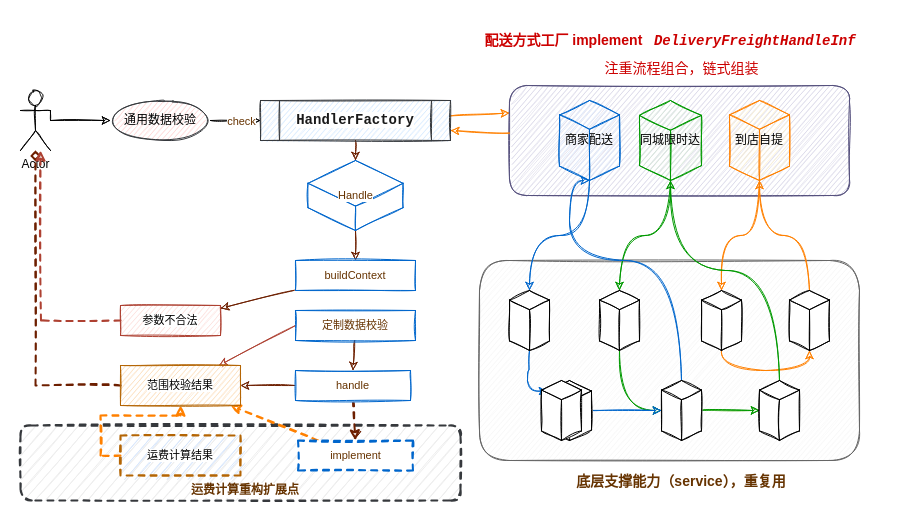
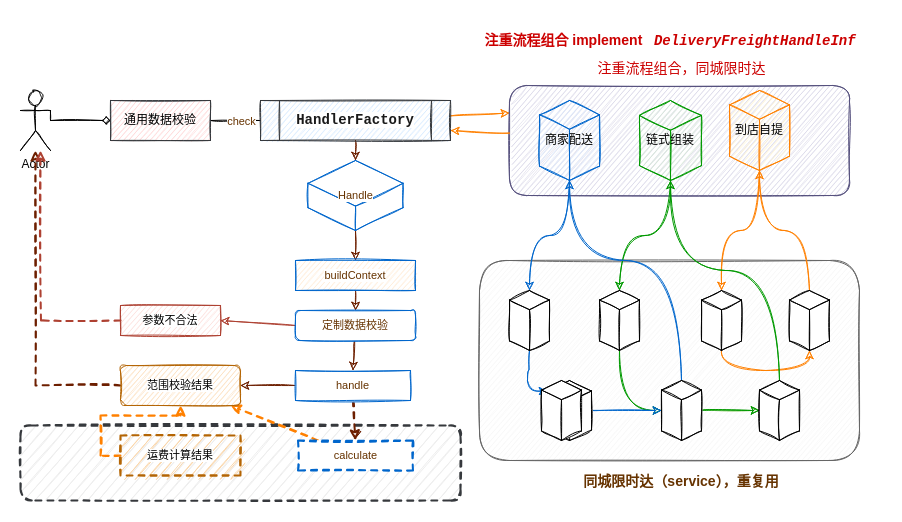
- <mxCell id="19" value="配送方式工厂 implement&amp;nbsp; &amp;nbsp;&lt;span style=&quot;font-style: italic ; font-family: &amp;quot;courier new&amp;quot; , monospace ; font-size: 10.5pt&quot;&gt;DeliveryFreightHandleInf&lt;/span&gt;" style="text;html=1;strokeColor=none;fillColor=none;align=center;verticalAlign=middle;whiteSpace=wrap;rounded=0;sketch=1;fontStyle=1;fontSize=14;labelBackgroundColor=#FFFFFF;fontColor=#CC0000;" vertex="1" parent="1"><mxGeometry x="460" y="20" width="420" height="40" as="geometry" /></mxCell>
+ <mxCell id="19" value="注重流程组合 implement&amp;nbsp; &amp;nbsp;&lt;span style=&quot;font-style: italic ; font-family: &amp;quot;courier new&amp;quot; , monospace ; font-size: 10.5pt&quot;&gt;DeliveryFreightHandleInf&lt;/span&gt;" style="text;html=1;strokeColor=none;fillColor=none;align=center;verticalAlign=middle;whiteSpace=wrap;rounded=0;sketch=1;fontStyle=1;fontSize=14;labelBackgroundColor=#FFFFFF;fontColor=#CC0000;" vertex="1" parent="1"><mxGeometry x="460" y="20" width="420" height="40" as="geometry" /></mxCell>
- <mxCell id="38" value="注重流程组合，链式组装" style="text;html=1;strokeColor=none;fillColor=none;align=center;verticalAlign=middle;whiteSpace=wrap;rounded=0;labelBackgroundColor=#FFFFFF;sketch=1;fontSize=14;fontColor=#CC0000;" vertex="1" parent="1"><mxGeometry x="588.5" y="55" width="185" height="25" as="geometry" /></mxCell>
+ <mxCell id="38" value="注重流程组合，同城限时达" style="text;html=1;strokeColor=none;fillColor=none;align=center;verticalAlign=middle;whiteSpace=wrap;rounded=0;labelBackgroundColor=#FFFFFF;sketch=1;fontSize=14;fontColor=#CC0000;" vertex="1" parent="1"><mxGeometry x="588.5" y="55" width="185" height="25" as="geometry" /></mxCell>
- <mxCell id="4" style="edgeStyle=orthogonalEdgeStyle;rounded=0;sketch=1;orthogonalLoop=1;jettySize=auto;html=1;exitX=1;exitY=0.333;exitDx=0;exitDy=0;exitPerimeter=0;entryX=0;entryY=0.5;entryDx=0;entryDy=0;" edge="1" parent="1" source="5" target="8"><mxGeometry relative="1" as="geometry"><Array as="points"><mxPoint x="50" y="120" /></Array></mxGeometry></mxCell>
+ <mxCell id="4" style="edgeStyle=orthogonalEdgeStyle;rounded=0;sketch=1;orthogonalLoop=1;jettySize=auto;html=1;exitX=1;exitY=0.333;exitDx=0;exitDy=0;exitPerimeter=0;entryX=0;entryY=0.5;entryDx=0;entryDy=0;endArrow=diamond;" edge="1" parent="1" source="5" target="8"><mxGeometry relative="1" as="geometry"><Array as="points"><mxPoint x="50" y="120" /></Array></mxGeometry></mxCell>
- <mxCell id="8" value="通用数据校验" style="ellipse;whiteSpace=wrap;html=1;sketch=1;fillColor=#ffcccc;strokeColor=#36393d;" vertex="1" parent="1"><mxGeometry x="110" y="100" width="100" height="40" as="geometry" /></mxCell>
+ <mxCell id="8" value="通用数据校验" style="rounded=0;whiteSpace=wrap;html=1;sketch=1;fillColor=#ffcccc;strokeColor=#36393d;" vertex="1" parent="1"><mxGeometry x="110" y="100" width="100" height="40" as="geometry" /></mxCell>
- <mxCell id="6" style="edgeStyle=orthogonalEdgeStyle;rounded=0;sketch=1;orthogonalLoop=1;jettySize=auto;html=1;exitX=1;exitY=0.5;exitDx=0;exitDy=0;entryX=0;entryY=0.5;entryDx=0;entryDy=0;fontSize=11;" edge="1" parent="1" source="8" target="11"><mxGeometry relative="1" as="geometry" /></mxCell>
+ <mxCell id="6" style="edgeStyle=orthogonalEdgeStyle;rounded=0;sketch=1;orthogonalLoop=1;jettySize=auto;html=1;exitX=1;exitY=0.5;exitDx=0;exitDy=0;entryX=0;entryY=0.5;entryDx=0;entryDy=0;fontSize=11;endArrow=none;" edge="1" parent="1" source="8" target="11"><mxGeometry relative="1" as="geometry" /></mxCell>
- <mxCell id="14" value="商家配送" style="html=1;whiteSpace=wrap;shape=isoCube2;backgroundOutline=1;isoAngle=15;sketch=1;fillColor=#dae8fc;strokeColor=#0066CC;" vertex="1" parent="1"><mxGeometry x="559" y="100" width="60" height="80" as="geometry" /></mxCell>
+ <mxCell id="14" value="商家配送" style="html=1;whiteSpace=wrap;shape=isoCube2;backgroundOutline=1;isoAngle=15;sketch=1;fillColor=#dae8fc;strokeColor=#0066CC;" vertex="1" parent="1"><mxGeometry x="539" y="100" width="60" height="80" as="geometry" /></mxCell>
- <mxCell id="16" value="同城限时达" style="html=1;whiteSpace=wrap;shape=isoCube2;backgroundOutline=1;isoAngle=15;sketch=1;fillColor=#d5e8d4;strokeColor=#009900;" vertex="1" parent="1"><mxGeometry x="639" y="100" width="62" height="80" as="geometry" /></mxCell>
+ <mxCell id="16" value="链式组装" style="html=1;whiteSpace=wrap;shape=isoCube2;backgroundOutline=1;isoAngle=15;sketch=1;fillColor=#d5e8d4;strokeColor=#009900;" vertex="1" parent="1"><mxGeometry x="639" y="100" width="62" height="80" as="geometry" /></mxCell>
- <mxCell id="18" value="到店自提" style="html=1;whiteSpace=wrap;shape=isoCube2;backgroundOutline=1;isoAngle=15;sketch=1;fillColor=#fff2cc;strokeColor=#FF8000;" vertex="1" parent="1"><mxGeometry x="729" y="100" width="60" height="80" as="geometry" /></mxCell>
+ <mxCell id="18" value="到店自提" style="html=1;whiteSpace=wrap;shape=isoCube2;backgroundOutline=1;isoAngle=15;sketch=1;fillColor=#fff2cc;strokeColor=#FF8000;" vertex="1" parent="1"><mxGeometry x="729" y="90" width="60" height="80" as="geometry" /></mxCell>
- <mxCell id="54" style="edgeStyle=orthogonalEdgeStyle;rounded=0;sketch=1;orthogonalLoop=1;jettySize=auto;html=1;exitX=0;exitY=0.5;exitDx=0;exitDy=0;dashed=1;strokeColor=#6D1F00;strokeWidth=2;fontSize=11;fontColor=#663300;fillColor=#a0522d;endArrow=diamond;" edge="1" parent="1" source="55" target="5"><mxGeometry relative="1" as="geometry" /></mxCell>
+ <mxCell id="54" style="edgeStyle=orthogonalEdgeStyle;rounded=0;sketch=1;orthogonalLoop=1;jettySize=auto;html=1;exitX=0;exitY=0.5;exitDx=0;exitDy=0;dashed=1;strokeColor=#6D1F00;strokeWidth=2;fontSize=11;fontColor=#663300;fillColor=#a0522d;" edge="1" parent="1" source="55" target="5"><mxGeometry relative="1" as="geometry" /></mxCell>
- <mxCell id="43" value="buildContext" style="rounded=0;whiteSpace=wrap;html=1;labelBackgroundColor=#FFFFFF;sketch=1;strokeColor=#0066CC;fontSize=11;fontColor=#663300;" vertex="1" parent="1"><mxGeometry x="295" y="260" width="120" height="30" as="geometry" /></mxCell>
+ <mxCell id="43" value="buildContext" style="rounded=0;whiteSpace=wrap;html=1;labelBackgroundColor=#FFFFFF;sketch=1;strokeColor=#0066CC;fontSize=11;fontColor=#663300;fillColor=#ffe6cc;" vertex="1" parent="1"><mxGeometry x="295" y="260" width="120" height="30" as="geometry" /></mxCell>
- <mxCell id="42" style="edgeStyle=none;rounded=0;sketch=1;orthogonalLoop=1;jettySize=auto;html=1;strokeColor=#6D1F00;fontSize=11;fontColor=#663300;fillColor=#a0522d;" edge="1" parent="1" source="43" target="57"><mxGeometry relative="1" as="geometry" /></mxCell>
+ <mxCell id="42" style="edgeStyle=none;rounded=0;sketch=1;orthogonalLoop=1;jettySize=auto;html=1;entryX=0.5;entryY=0;entryDx=0;entryDy=0;strokeColor=#6D1F00;fontSize=11;fontColor=#663300;fillColor=#a0522d;" edge="1" parent="1" source="43" target="46"><mxGeometry relative="1" as="geometry" /></mxCell>
- <mxCell id="46" value="定制数据校验" style="rounded=0;whiteSpace=wrap;html=1;labelBackgroundColor=#FFFFFF;sketch=1;strokeColor=#0066CC;fontSize=11;fontColor=#663300;" vertex="1" parent="1"><mxGeometry x="295" y="310" width="120" height="30" as="geometry" /></mxCell>
+ <mxCell id="46" value="定制数据校验" style="whiteSpace=wrap;html=1;labelBackgroundColor=#FFFFFF;sketch=1;strokeColor=#0066CC;fontSize=11;fontColor=#663300;rounded=1;" vertex="1" parent="1"><mxGeometry x="295" y="310" width="120" height="30" as="geometry" /></mxCell>
- <mxCell id="45" style="edgeStyle=none;rounded=0;sketch=1;orthogonalLoop=1;jettySize=auto;html=1;exitX=0;exitY=0.5;exitDx=0;exitDy=0;strokeColor=#ae4132;fontSize=11;fontColor=#663300;fillColor=#fad9d5;" edge="1" parent="1" source="46" target="55"><mxGeometry relative="1" as="geometry"><mxPoint x="240" y="325" as="targetPoint" /></mxGeometry></mxCell>
+ <mxCell id="45" style="edgeStyle=none;rounded=0;sketch=1;orthogonalLoop=1;jettySize=auto;html=1;exitX=0;exitY=0.5;exitDx=0;exitDy=0;strokeColor=#ae4132;fontSize=11;fontColor=#663300;entryX=1;entryY=0.5;entryDx=0;entryDy=0;fillColor=#fad9d5;" edge="1" parent="1" source="46" target="57"><mxGeometry relative="1" as="geometry"><mxPoint x="240" y="325" as="targetPoint" /></mxGeometry></mxCell>
- <mxCell id="55" value="范围校验结果" style="rounded=0;whiteSpace=wrap;html=1;labelBackgroundColor=#FFFFFF;sketch=1;strokeColor=#b46504;fontSize=11;fillColor=#fad7ac;" vertex="1" parent="1"><mxGeometry x="120" y="365" width="120" height="40" as="geometry" /></mxCell>
+ <mxCell id="55" value="范围校验结果" style="whiteSpace=wrap;html=1;labelBackgroundColor=#FFFFFF;sketch=1;strokeColor=#b46504;fontSize=11;fillColor=#fad7ac;rounded=1;" vertex="1" parent="1"><mxGeometry x="120" y="365" width="120" height="40" as="geometry" /></mxCell>
- <mxCell id="53" value="运费计算结果" style="rounded=0;whiteSpace=wrap;html=1;labelBackgroundColor=#FFFFFF;sketch=1;strokeColor=#b46504;fontSize=11;fillColor=#dae8fc;dashed=1;strokeWidth=2;" vertex="1" parent="1"><mxGeometry x="120" y="435" width="120" height="40" as="geometry" /></mxCell>
+ <mxCell id="53" value="运费计算结果" style="rounded=0;whiteSpace=wrap;html=1;labelBackgroundColor=#FFFFFF;sketch=1;strokeColor=#b46504;fontSize=11;fillColor=#fad7ac;dashed=1;strokeWidth=2;" vertex="1" parent="1"><mxGeometry x="120" y="435" width="120" height="40" as="geometry" /></mxCell>
- <mxCell id="51" value="implement" style="rounded=0;whiteSpace=wrap;html=1;labelBackgroundColor=#FFFFFF;sketch=1;strokeColor=#0066CC;fontSize=11;fontColor=#663300;dashed=1;strokeWidth=2;" vertex="1" parent="1"><mxGeometry x="297.5" y="440" width="115" height="30" as="geometry" /></mxCell>
+ <mxCell id="51" value="calculate" style="rounded=0;whiteSpace=wrap;html=1;labelBackgroundColor=#FFFFFF;sketch=1;strokeColor=#0066CC;fontSize=11;fontColor=#663300;dashed=1;strokeWidth=2;" vertex="1" parent="1"><mxGeometry x="297.5" y="440" width="115" height="30" as="geometry" /></mxCell>
- <mxCell id="36" value="底层支撑能力（service），重复用" style="text;html=1;strokeColor=none;fillColor=none;align=center;verticalAlign=middle;whiteSpace=wrap;rounded=0;labelBackgroundColor=#FFFFFF;sketch=1;fontSize=14;fontStyle=1;fontColor=#663300;" vertex="1" parent="1"><mxGeometry x="561" y="480" width="240" as="geometry" /></mxCell>
+ <mxCell id="36" value="同城限时达（service），重复用" style="text;html=1;strokeColor=none;fillColor=none;align=center;verticalAlign=middle;whiteSpace=wrap;rounded=0;labelBackgroundColor=#FFFFFF;sketch=1;fontSize=14;fontStyle=1;fontColor=#663300;" vertex="1" parent="1"><mxGeometry x="561" y="480" width="240" as="geometry" /></mxCell>
- <mxCell id="58" value="运费计算重构扩展点" style="text;html=1;strokeColor=none;fillColor=none;align=center;verticalAlign=middle;whiteSpace=wrap;rounded=0;dashed=1;labelBackgroundColor=#FFFFFF;sketch=1;fontSize=12;fontColor=#663300;fontStyle=1" vertex="1" parent="1"><mxGeometry x="180" y="480" width="130" height="20" as="geometry" /></mxCell>
